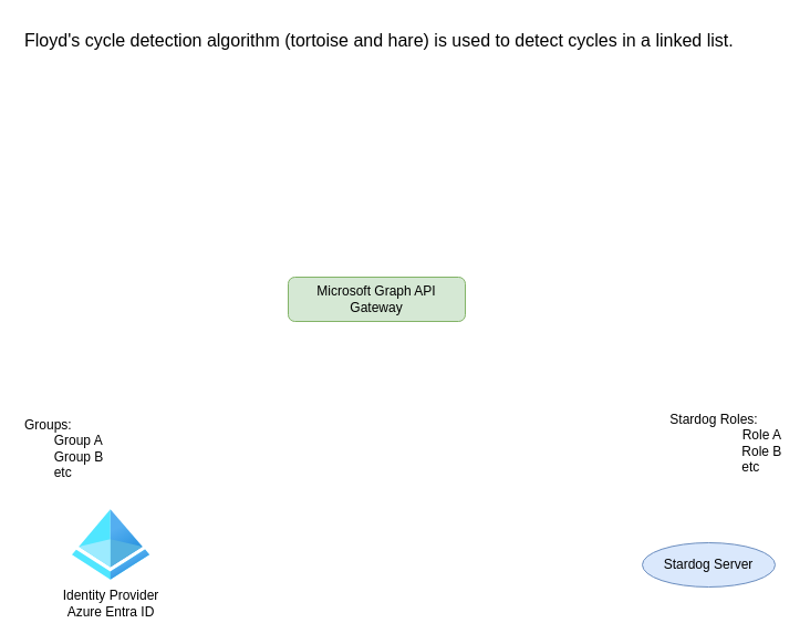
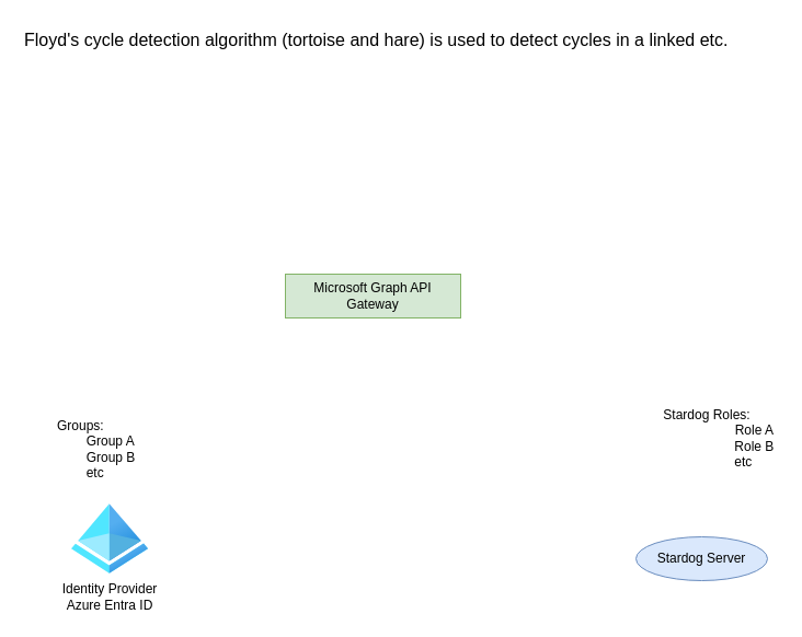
- <mxCell id="2" value="Floyd's cycle detection algorithm (tortoise and hare) is used to detect cycles in a linked list." style="text;whiteSpace=wrap;fontSize=16;" parent="1" vertex="1"><mxGeometry x="20" y="20" width="670" height="40" as="geometry" /></mxCell>
+ <mxCell id="2" value="Floyd's cycle detection algorithm (tortoise and hare) is used to detect cycles in a linked etc." style="text;whiteSpace=wrap;fontSize=16;" parent="1" vertex="1"><mxGeometry x="20" y="20" width="670" height="40" as="geometry" /></mxCell>
- <mxCell id="8" value="Microsoft Graph API Gateway" style="rounded=1;whiteSpace=wrap;html=1;fillColor=#d5e8d4;strokeColor=#82b366;" vertex="1" parent="1"><mxGeometry x="260" y="250" width="160" height="40" as="geometry" /></mxCell>
+ <mxCell id="8" value="Microsoft Graph API Gateway" style="whiteSpace=wrap;html=1;fillColor=#d5e8d4;strokeColor=#82b366;rounded=0;" vertex="1" parent="1"><mxGeometry x="260" y="250" width="160" height="40" as="geometry" /></mxCell>
- <mxCell id="5" value="Groups:&amp;nbsp;&lt;br&gt;&lt;div&gt;&lt;span style=&quot;white-space: pre;&quot;&gt;&#09;&lt;/span&gt;Group A&lt;/div&gt;&lt;div&gt;&lt;span style=&quot;white-space: pre;&quot;&gt;&#09;&lt;/span&gt;Group B&lt;br&gt;&lt;span style=&quot;white-space: pre;&quot;&gt;&#09;&lt;/span&gt;etc&lt;/div&gt;" style="text;html=1;align=left;verticalAlign=middle;whiteSpace=wrap;rounded=0;" vertex="1" parent="1"><mxGeometry x="20" y="370" width="240" height="70" as="geometry" /></mxCell>
+ <mxCell id="5" value="Groups:&amp;nbsp;&lt;br&gt;&lt;div&gt;&lt;span style=&quot;white-space: pre;&quot;&gt;&#09;&lt;/span&gt;Group A&lt;/div&gt;&lt;div&gt;&lt;span style=&quot;white-space: pre;&quot;&gt;&#09;&lt;/span&gt;Group B&lt;br&gt;&lt;span style=&quot;white-space: pre;&quot;&gt;&#09;&lt;/span&gt;etc&lt;/div&gt;" style="text;html=1;align=left;verticalAlign=middle;whiteSpace=wrap;rounded=0;" vertex="1" parent="1"><mxGeometry x="50" y="375" width="240" height="70" as="geometry" /></mxCell>
